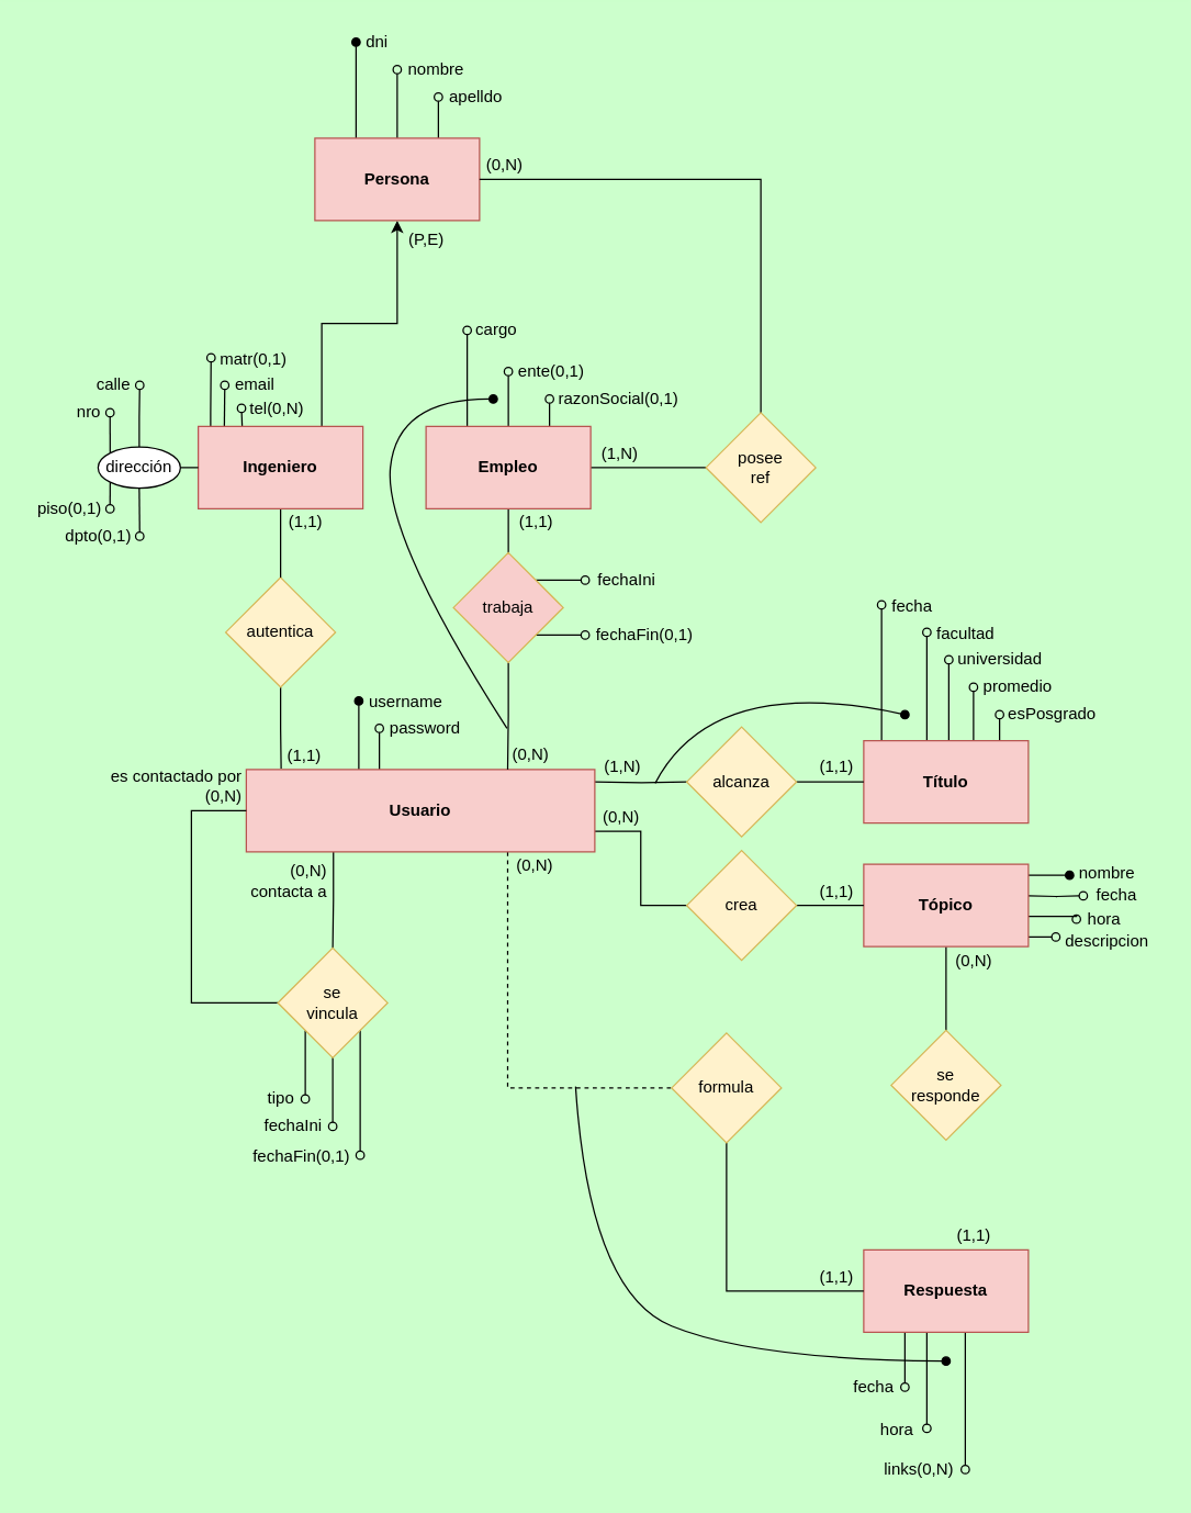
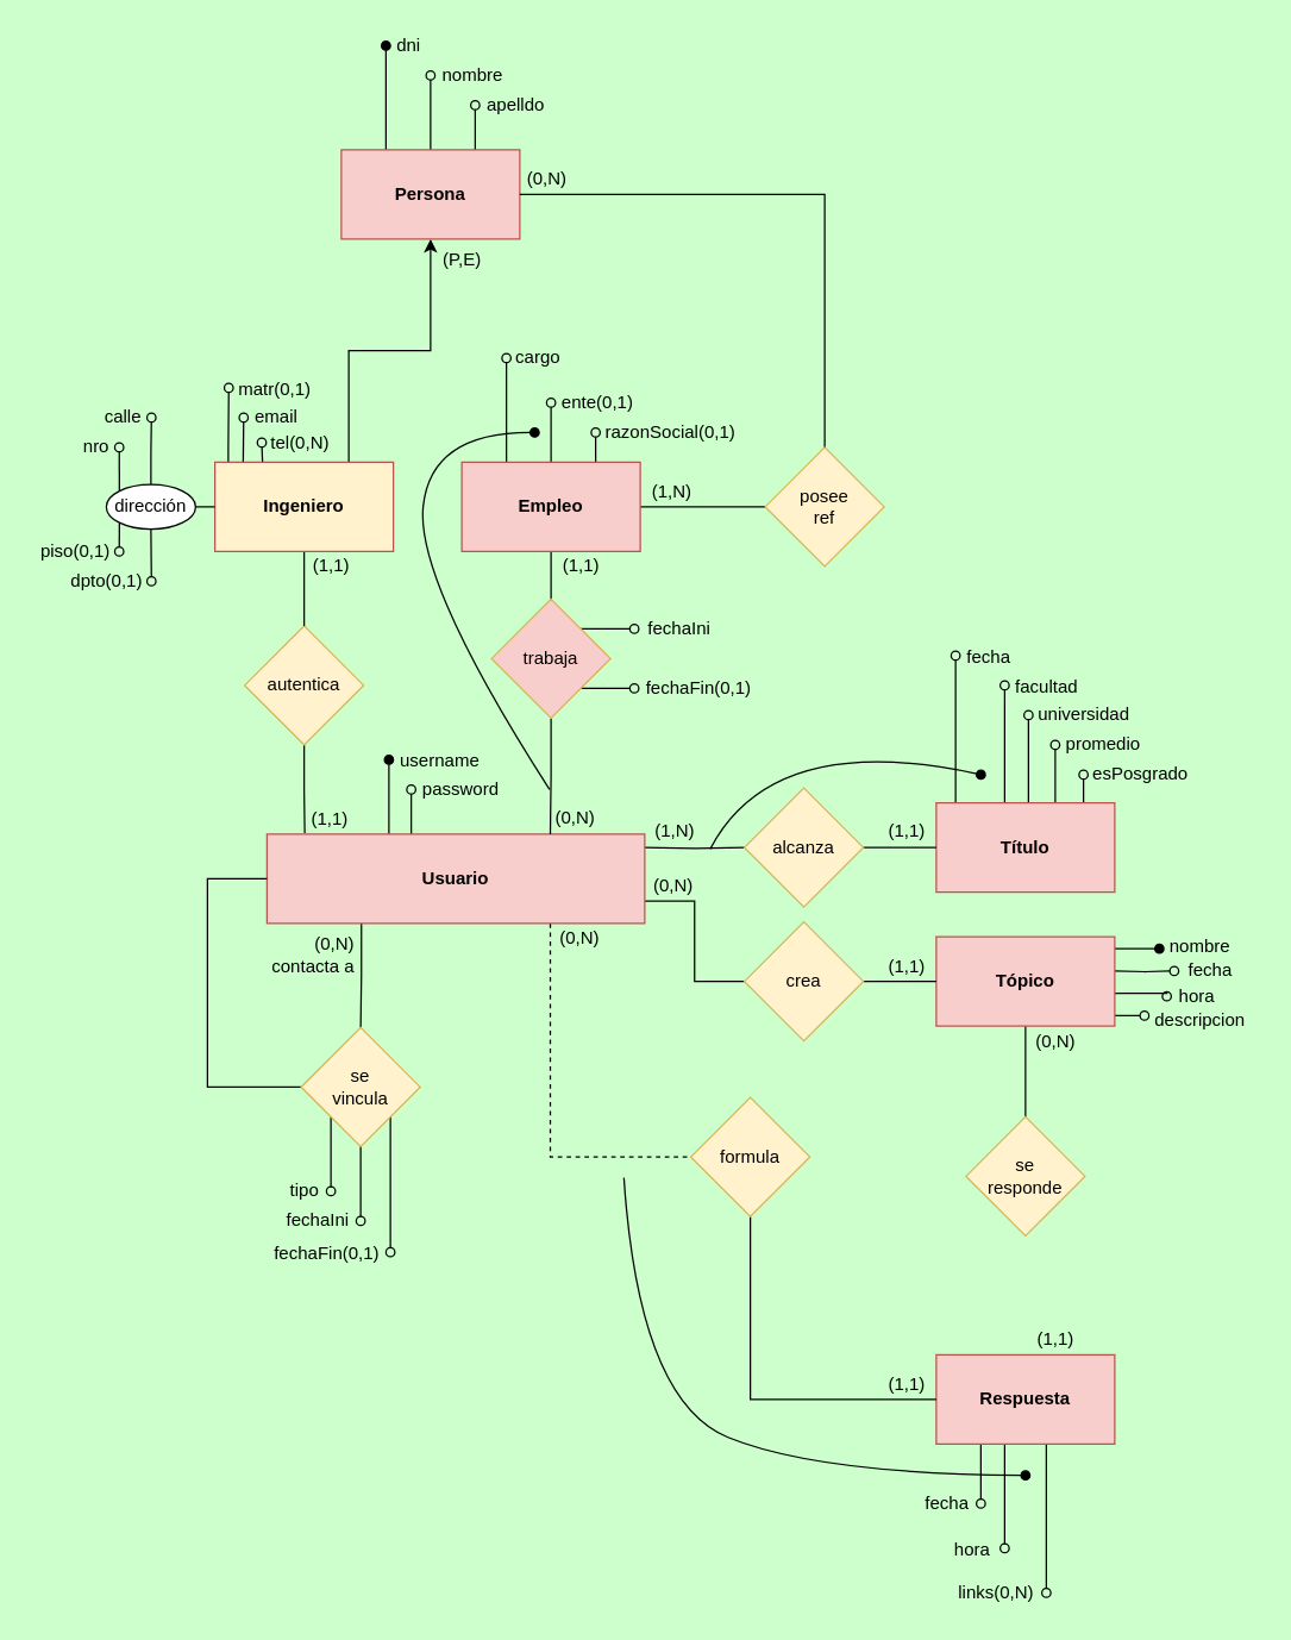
- <mxCell id="71" value="Ingeniero" style="rounded=0;whiteSpace=wrap;html=1;fontStyle=1;fillColor=#f8cecc;strokeColor=#b85450;" vertex="1" parent="1"><mxGeometry x="144" y="310" width="120" height="60" as="geometry" /></mxCell>
+ <mxCell id="71" value="Ingeniero" style="rounded=0;whiteSpace=wrap;html=1;fontStyle=1;fillColor=#fff2cc;strokeColor=#b85450;" vertex="1" parent="1"><mxGeometry x="144" y="310" width="120" height="60" as="geometry" /></mxCell>
- <mxCell id="40" value="es contactado por&lt;br&gt;(0,N)" style="text;html=1;align=right;verticalAlign=middle;resizable=0;points=[];autosize=1;strokeColor=none;fillColor=none;" vertex="1" parent="1"><mxGeometry x="67" y="557" width="110" height="30" as="geometry" /></mxCell>
- <mxCell id="59" value="formula" style="rhombus;whiteSpace=wrap;html=1;fillColor=#fff2cc;strokeColor=#d6b656;" vertex="1" parent="1"><mxGeometry x="489" y="752" width="80" height="80" as="geometry" /></mxCell>
+ <mxCell id="59" value="formula" style="rhombus;whiteSpace=wrap;html=1;fillColor=#fff2cc;strokeColor=#d6b656;" vertex="1" parent="1"><mxGeometry x="464" y="737" width="80" height="80" as="geometry" /></mxCell>
